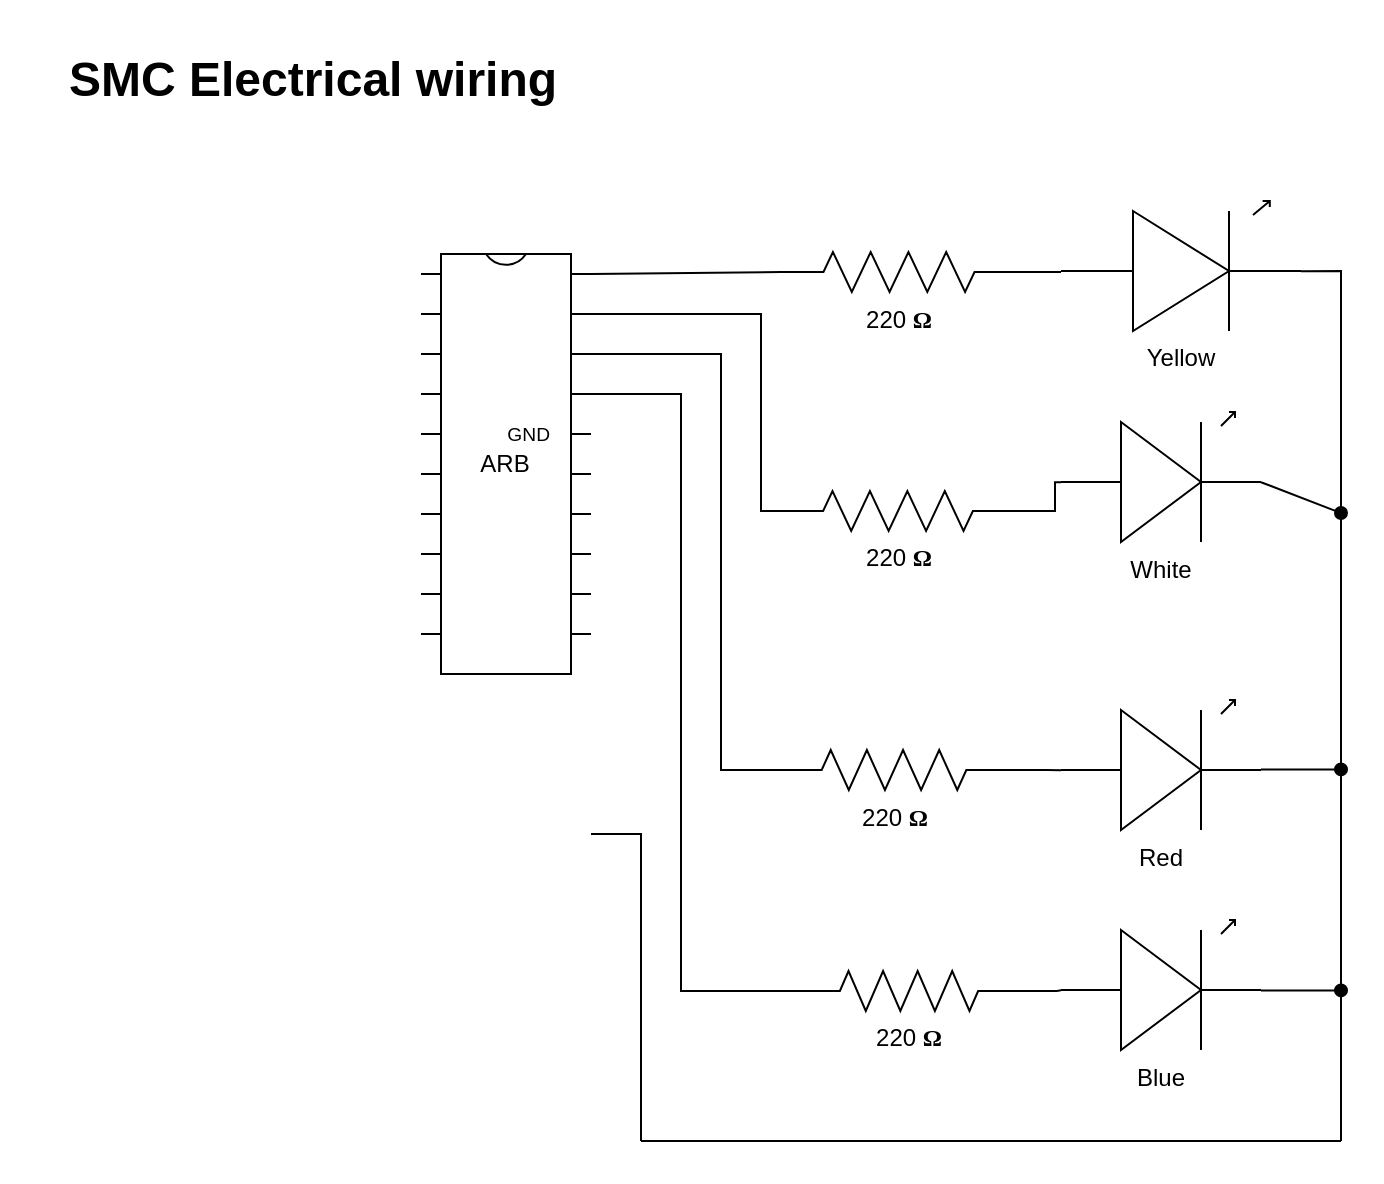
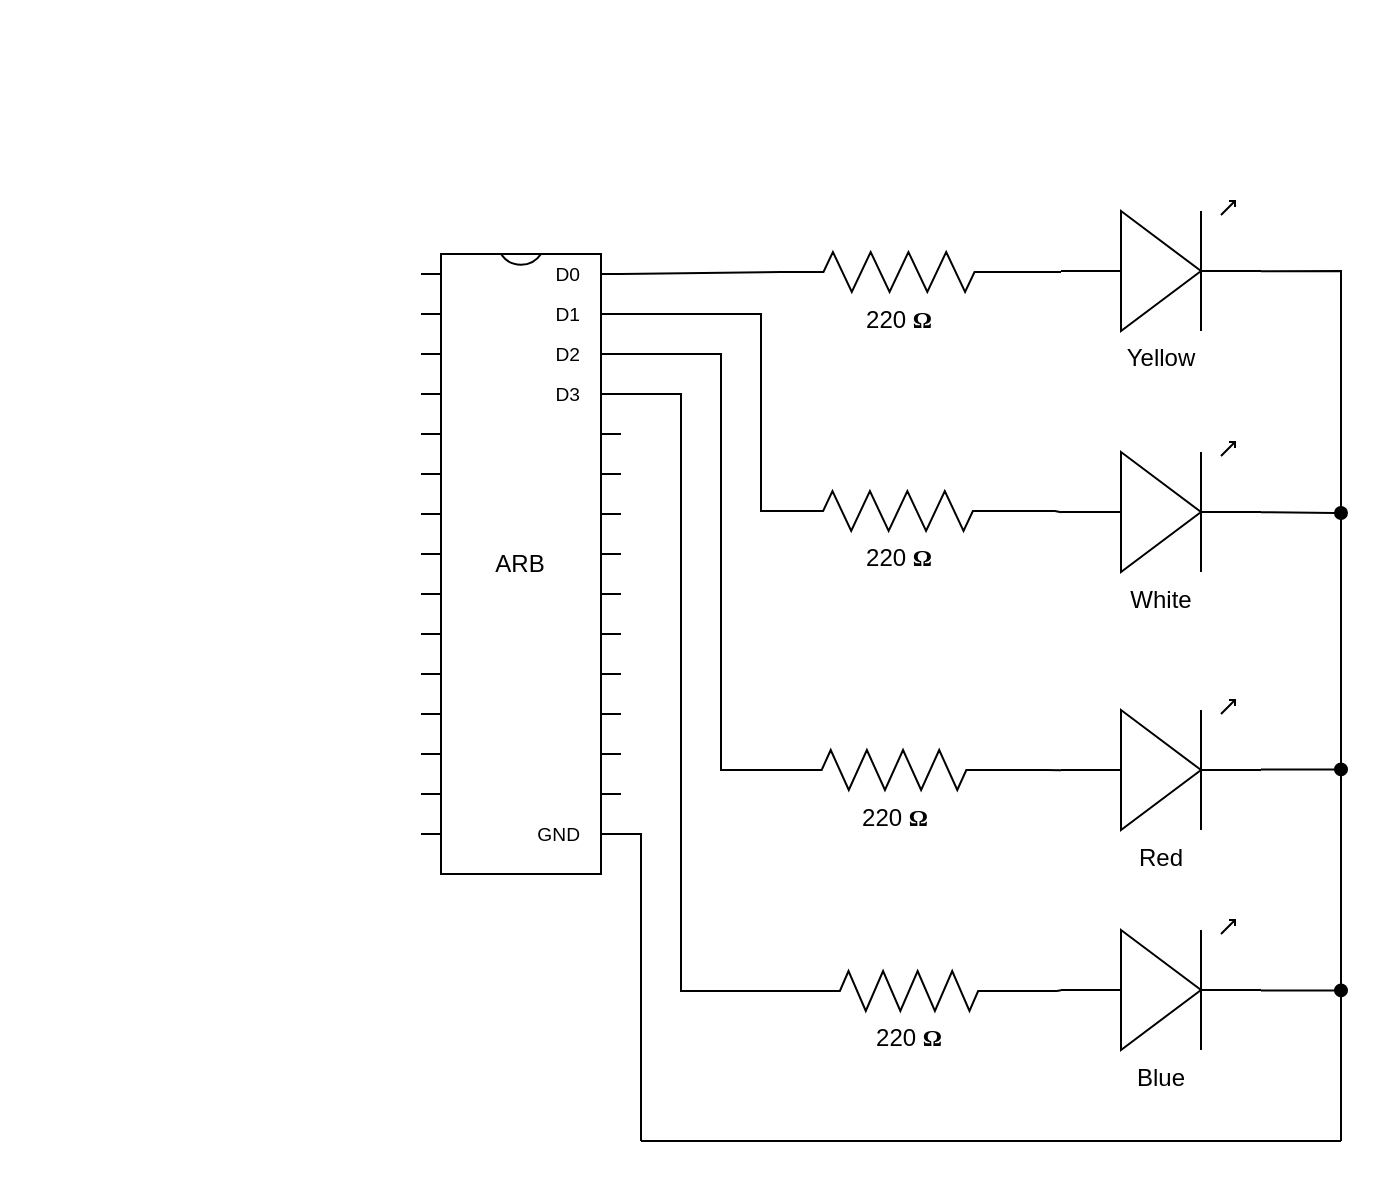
- <mxCell id="14" value="SMC Electrical wiring" style="text;strokeColor=none;fillColor=none;html=1;fontSize=24;fontStyle=1;verticalAlign=middle;align=center;" vertex="1" parent="1"><mxGeometry x="20" y="20" width="271" height="40" as="geometry" /></mxCell>
- <mxCell id="2" value="Yellow" style="verticalLabelPosition=bottom;shadow=0;dashed=0;align=center;html=1;verticalAlign=top;shape=mxgraph.electrical.opto_electronics.led_1;pointerEvents=1;" vertex="1" parent="1"><mxGeometry x="530" y="100" width="120" height="65" as="geometry" /></mxCell>
+ <mxCell id="2" value="Yellow" style="verticalLabelPosition=bottom;shadow=0;dashed=0;align=center;html=1;verticalAlign=top;shape=mxgraph.electrical.opto_electronics.led_1;pointerEvents=1;" vertex="1" parent="1"><mxGeometry x="530" y="100" width="100" height="65" as="geometry" /></mxCell>
- <mxCell id="15" value="ARB" style="shadow=0;dashed=0;align=center;html=1;strokeWidth=1;shape=mxgraph.electrical.logic_gates.dual_inline_ic;whiteSpace=wrap;movable=1;resizable=1;rotatable=1;deletable=1;editable=1;locked=0;connectable=1;fontStyle=0;pinSpacing=20;pinLabelType=cust;labelCount=30;labelNames=,,,,,,,,,,,,,,,GND,,,,,,,,,,,D3,D2,D1,D0;" vertex="1" parent="1"><mxGeometry x="210" y="126.5" width="85" height="210" as="geometry" /></mxCell>
+ <mxCell id="15" value="ARB" style="shadow=0;dashed=0;align=center;html=1;strokeWidth=1;shape=mxgraph.electrical.logic_gates.dual_inline_ic;whiteSpace=wrap;movable=1;resizable=1;rotatable=1;deletable=1;editable=1;locked=0;connectable=1;fontStyle=0;pinSpacing=20;pinLabelType=cust;labelCount=30;labelNames=,,,,,,,,,,,,,,,GND,,,,,,,,,,,D3,D2,D1,D0;" vertex="1" parent="1"><mxGeometry x="210" y="126.5" width="100" height="310" as="geometry" /></mxCell>
- <mxCell id="3" value="White" style="verticalLabelPosition=bottom;shadow=0;dashed=0;align=center;html=1;verticalAlign=top;shape=mxgraph.electrical.opto_electronics.led_1;pointerEvents=1;" vertex="1" parent="1"><mxGeometry x="530" y="205.5" width="100" height="65" as="geometry" /></mxCell>
+ <mxCell id="3" value="White" style="verticalLabelPosition=bottom;shadow=0;dashed=0;align=center;html=1;verticalAlign=top;shape=mxgraph.electrical.opto_electronics.led_1;pointerEvents=1;" vertex="1" parent="1"><mxGeometry x="530" y="220.5" width="100" height="65" as="geometry" /></mxCell>
